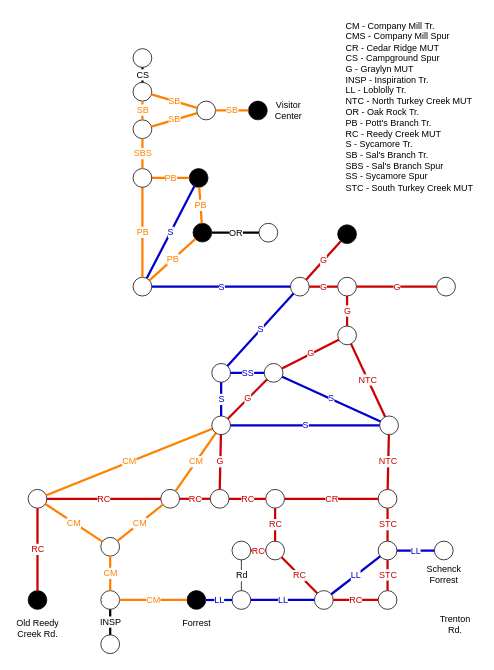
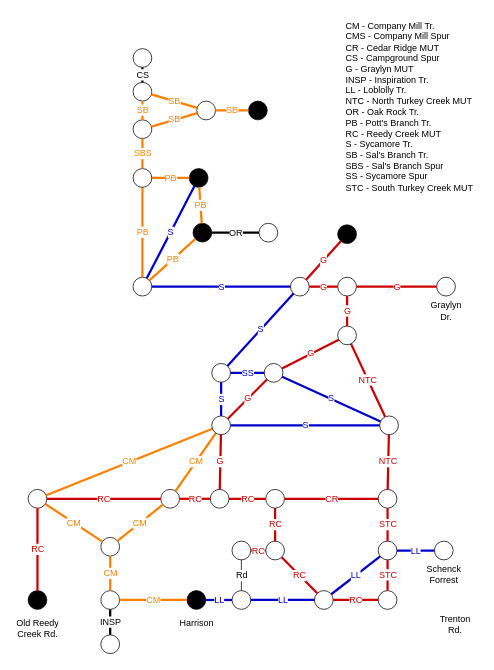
- <mxCell id="110" value="Visitor&lt;br&gt;Center&lt;br&gt;" style="text;html=1;strokeColor=none;fillColor=none;align=center;verticalAlign=middle;whiteSpace=wrap;overflow=hidden;" vertex="1" parent="1"><mxGeometry x="357" y="127" width="55" height="40" as="geometry" /></mxCell>
+ <mxCell id="97" value="Graylyn&lt;br&gt;Dr.&lt;br&gt;" style="text;html=1;strokeColor=none;fillColor=none;align=center;verticalAlign=middle;whiteSpace=wrap;overflow=hidden;" vertex="1" parent="1"><mxGeometry x="565" y="394" width="60" height="40" as="geometry" /></mxCell>
- <mxCell id="17" value="Forrest&lt;br&gt;" style="text;html=1;strokeColor=none;fillColor=none;align=center;verticalAlign=middle;whiteSpace=wrap;overflow=hidden;" vertex="1" parent="1"><mxGeometry x="232" y="816" width="60" height="30" as="geometry" /></mxCell>
+ <mxCell id="17" value="Harrison&lt;br&gt;" style="text;html=1;strokeColor=none;fillColor=none;align=center;verticalAlign=middle;whiteSpace=wrap;overflow=hidden;" vertex="1" parent="1"><mxGeometry x="232" y="816" width="60" height="30" as="geometry" /></mxCell>
